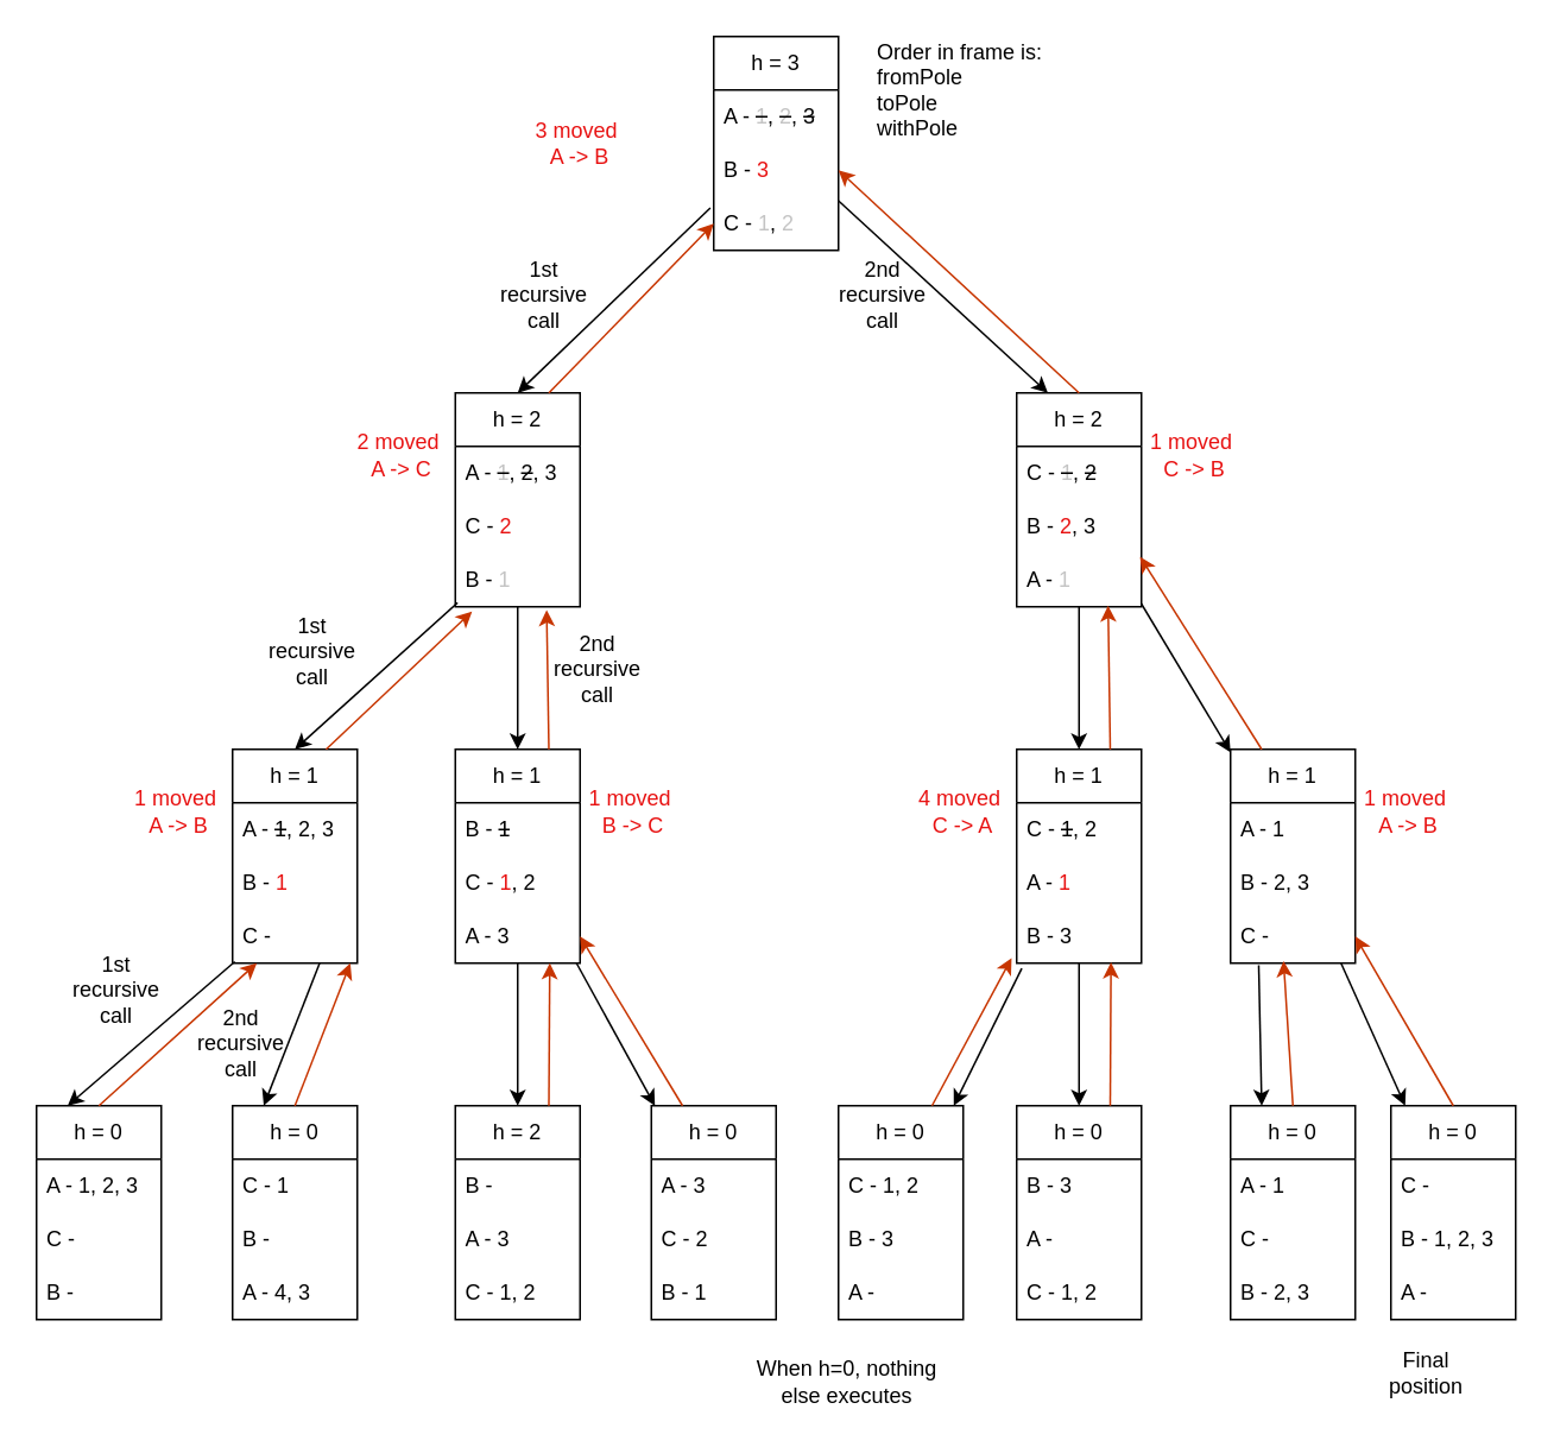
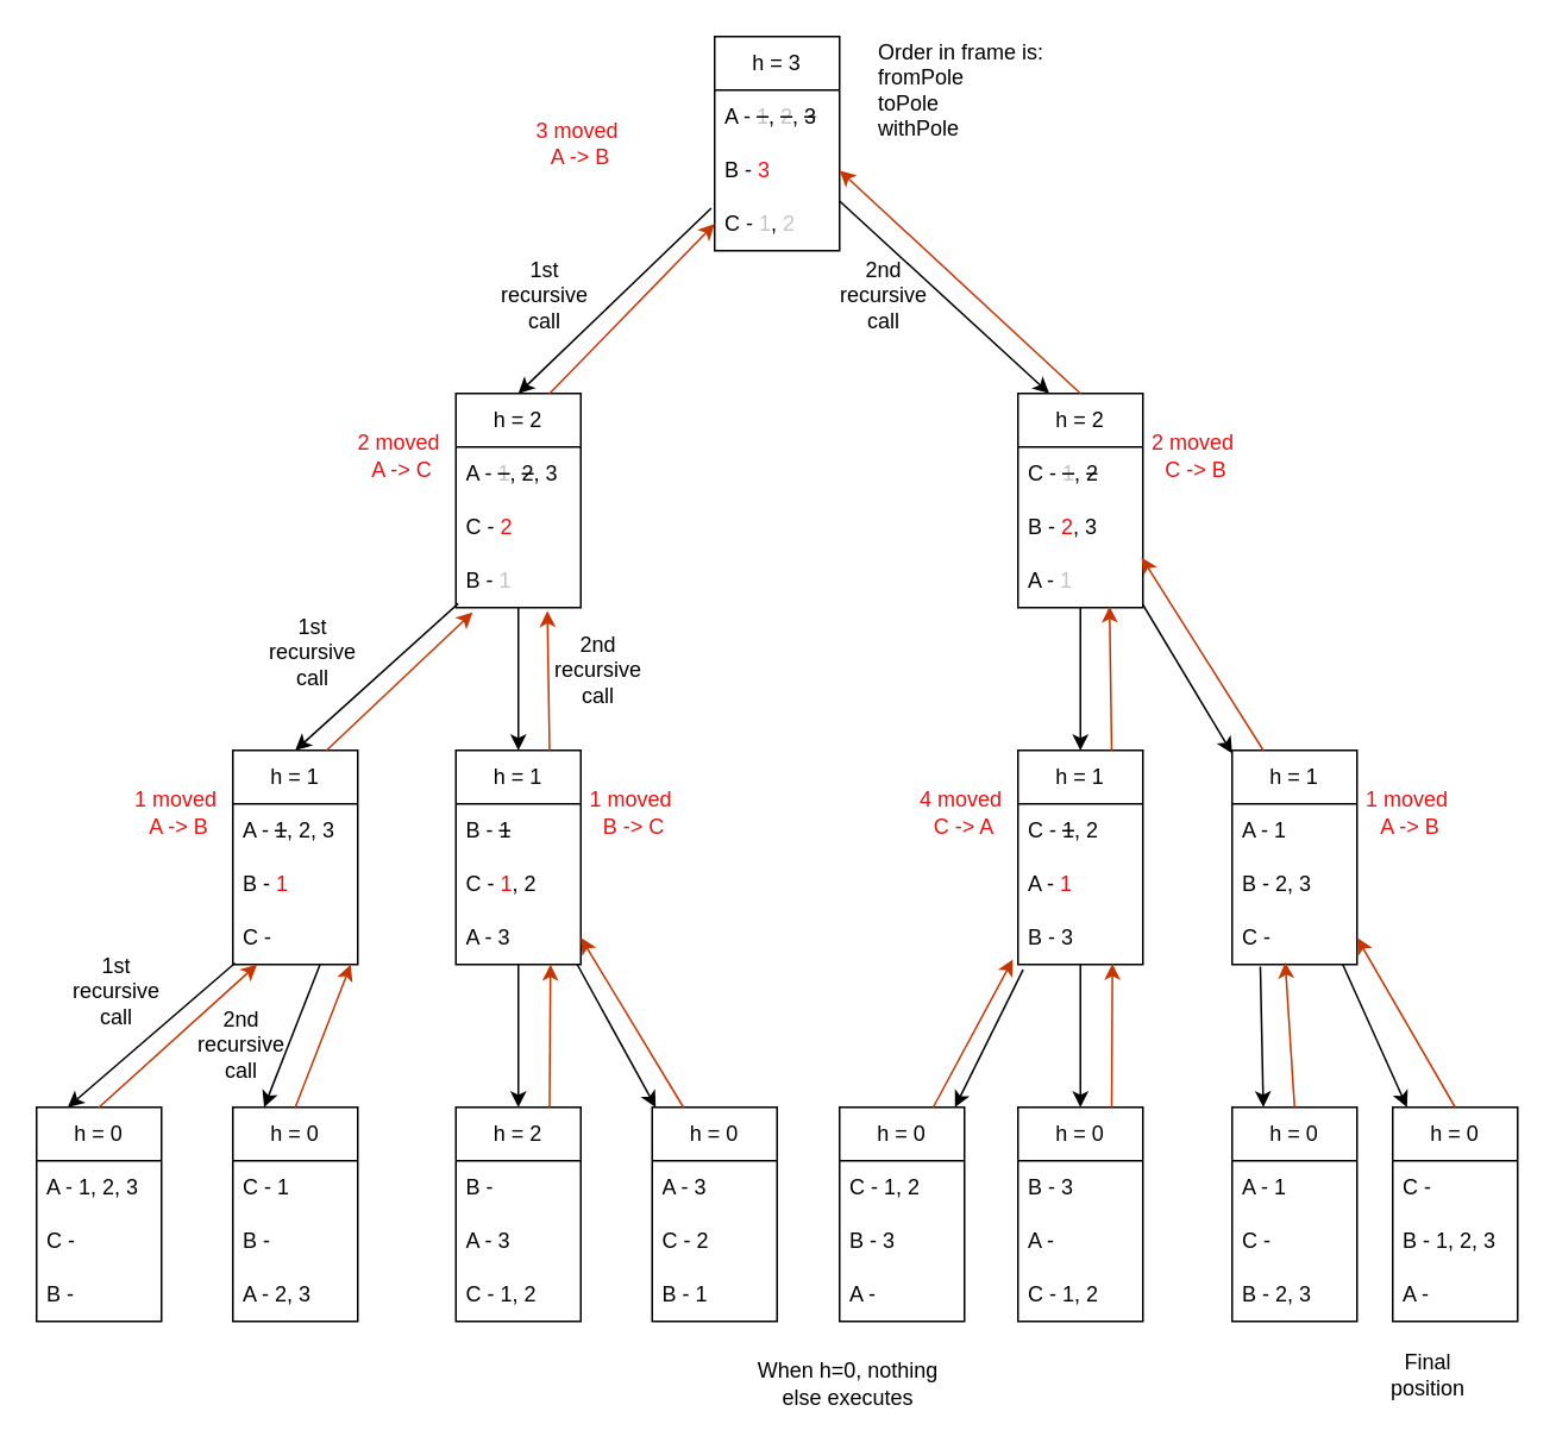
- <mxCell id="102" value="1 moved&amp;nbsp; C -&amp;gt; B" style="text;html=1;align=center;verticalAlign=middle;whiteSpace=wrap;rounded=0;fontColor=light-dark(#E81212,#EDEDED);" vertex="1" parent="1"><mxGeometry x="640" y="240" width="60" height="30" as="geometry" /></mxCell>
+ <mxCell id="102" value="2 moved&amp;nbsp; C -&amp;gt; B" style="text;html=1;align=center;verticalAlign=middle;whiteSpace=wrap;rounded=0;fontColor=light-dark(#E81212,#EDEDED);" vertex="1" parent="1"><mxGeometry x="640" y="240" width="60" height="30" as="geometry" /></mxCell>
- <mxCell id="31" value="&lt;span style=&quot;color: rgb(0, 0, 0);&quot;&gt;A - 4, 3&lt;/span&gt;" style="text;strokeColor=none;fillColor=none;align=left;verticalAlign=middle;spacingLeft=4;spacingRight=4;overflow=hidden;points=[[0,0.5],[1,0.5]];portConstraint=eastwest;rotatable=0;whiteSpace=wrap;html=1;" vertex="1" parent="28"><mxGeometry y="90" width="70" height="30" as="geometry" /></mxCell>
+ <mxCell id="31" value="&lt;span style=&quot;color: rgb(0, 0, 0);&quot;&gt;A - 2, 3&lt;/span&gt;" style="text;strokeColor=none;fillColor=none;align=left;verticalAlign=middle;spacingLeft=4;spacingRight=4;overflow=hidden;points=[[0,0.5],[1,0.5]];portConstraint=eastwest;rotatable=0;whiteSpace=wrap;html=1;" vertex="1" parent="28"><mxGeometry y="90" width="70" height="30" as="geometry" /></mxCell>
